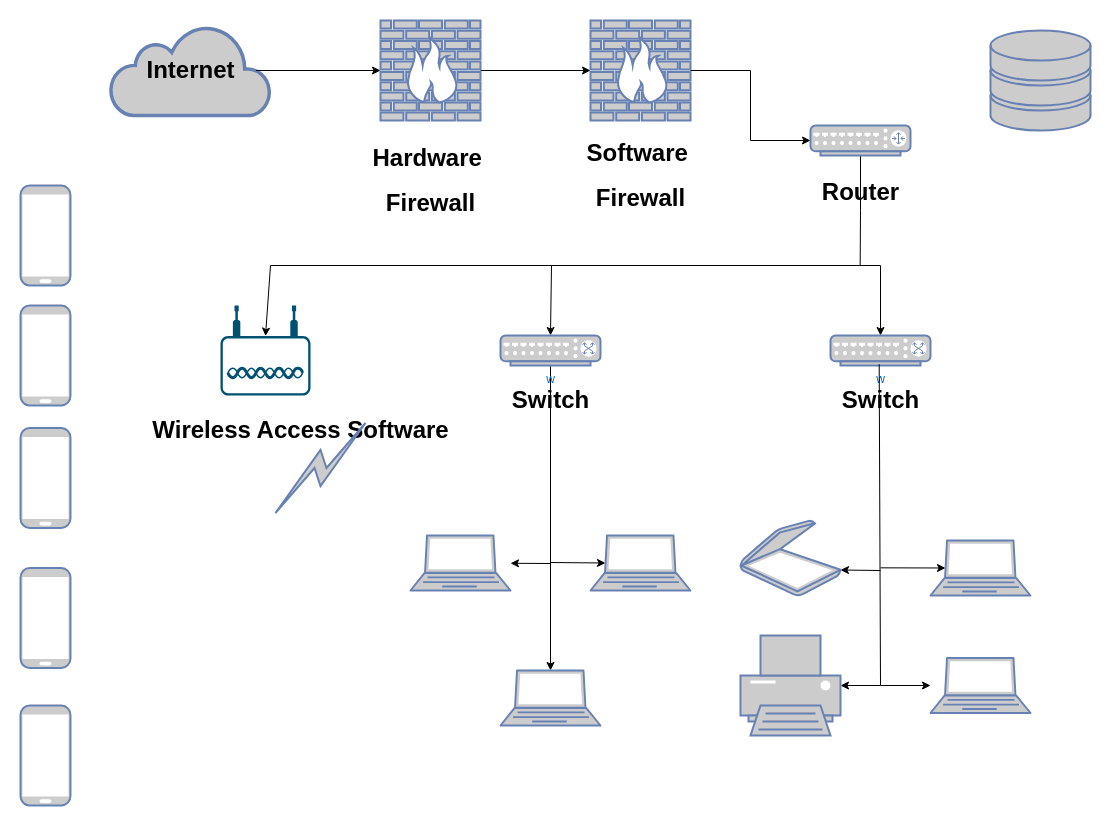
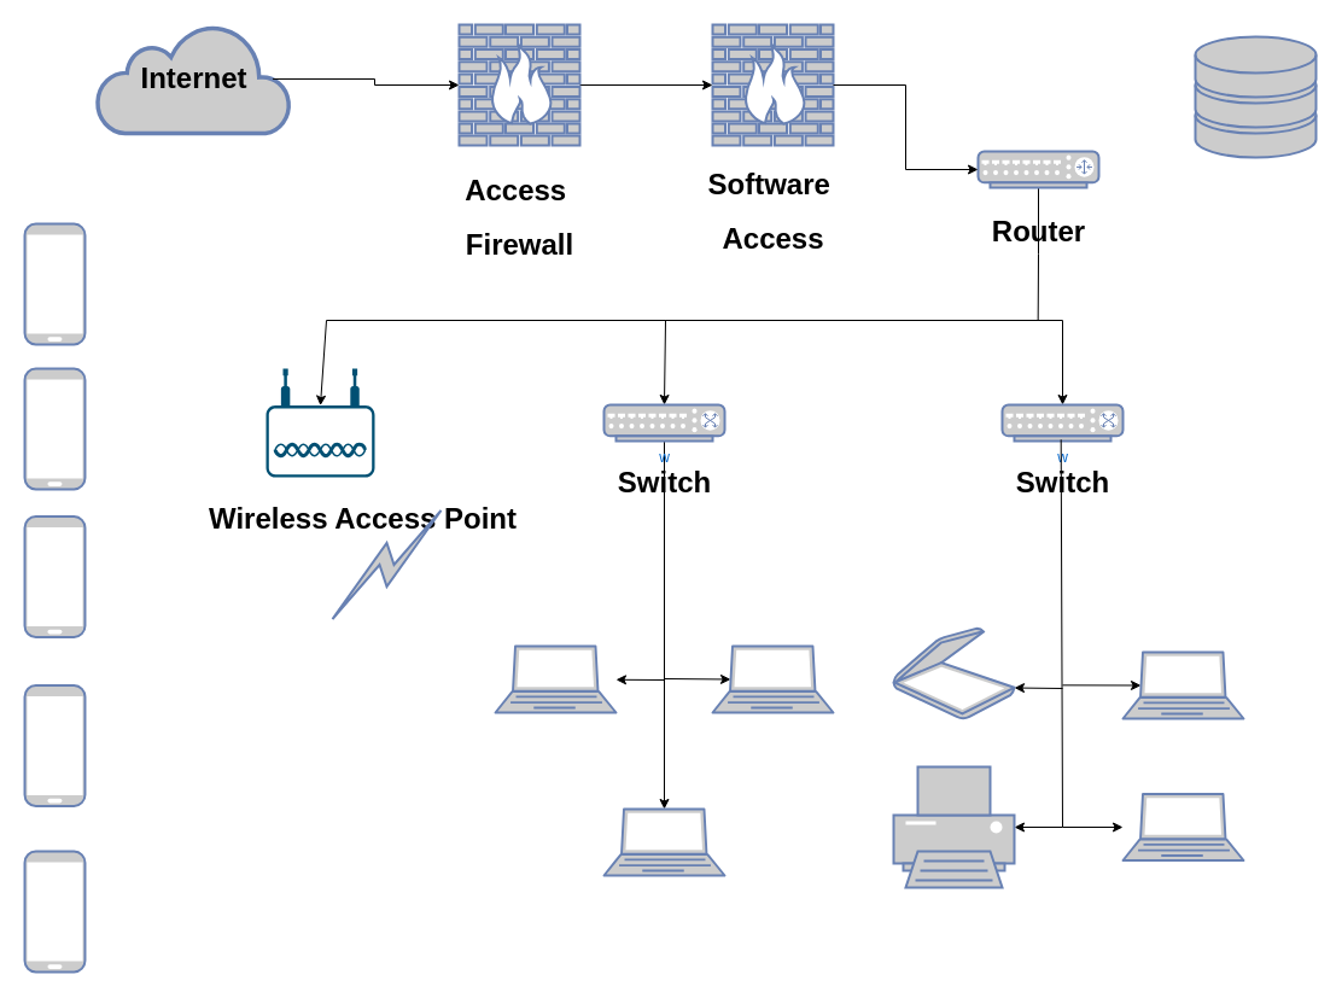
- <mxCell id="2" value="&lt;h1&gt;&lt;font color=&quot;#000000&quot;&gt;Internet&lt;/font&gt;&lt;/h1&gt;" style="html=1;outlineConnect=0;fillColor=#CCCCCC;strokeColor=#6881B3;gradientColor=none;gradientDirection=north;strokeWidth=2;shape=mxgraph.networks.cloud;fontColor=#ffffff;" vertex="1" parent="1"><mxGeometry x="110" y="25" width="160" height="90" as="geometry" /></mxCell>
+ <mxCell id="2" value="&lt;h1&gt;&lt;font color=&quot;#000000&quot;&gt;Internet&lt;/font&gt;&lt;/h1&gt;" style="html=1;outlineConnect=0;fillColor=#CCCCCC;strokeColor=#6881B3;gradientColor=none;gradientDirection=north;strokeWidth=2;shape=mxgraph.networks.cloud;fontColor=#ffffff;" vertex="1" parent="1"><mxGeometry x="80" y="20" width="160" height="90" as="geometry" /></mxCell>
- <mxCell id="38" value="&lt;h1&gt;Software&amp;nbsp;&lt;/h1&gt;&lt;h1&gt;Firewall&lt;/h1&gt;" style="text;html=1;align=center;verticalAlign=middle;resizable=0;points=[];autosize=1;strokeColor=none;fillColor=none;" vertex="1" parent="1"><mxGeometry x="575" y="115" width="130" height="120" as="geometry" /></mxCell>
+ <mxCell id="38" value="&lt;h1&gt;Software&amp;nbsp;&lt;/h1&gt;&lt;h1&gt;Access&lt;/h1&gt;" style="text;html=1;align=center;verticalAlign=middle;resizable=0;points=[];autosize=1;strokeColor=none;fillColor=none;" vertex="1" parent="1"><mxGeometry x="575" y="115" width="130" height="120" as="geometry" /></mxCell>
- <mxCell id="37" value="&lt;h1&gt;Hardware&amp;nbsp;&lt;/h1&gt;&lt;h1&gt;Firewall&lt;/h1&gt;" style="text;html=1;align=center;verticalAlign=middle;resizable=0;points=[];autosize=1;strokeColor=none;fillColor=none;" vertex="1" parent="1"><mxGeometry x="360" y="120" width="140" height="120" as="geometry" /></mxCell>
+ <mxCell id="37" value="&lt;h1&gt;Access&amp;nbsp;&lt;/h1&gt;&lt;h1&gt;Firewall&lt;/h1&gt;" style="text;html=1;align=center;verticalAlign=middle;resizable=0;points=[];autosize=1;strokeColor=none;fillColor=none;" vertex="1" parent="1"><mxGeometry x="360" y="120" width="140" height="120" as="geometry" /></mxCell>
- <mxCell id="25" value="&lt;h1&gt;Wireless Access Software&lt;/h1&gt;" style="text;html=1;align=center;verticalAlign=middle;resizable=0;points=[];autosize=1;strokeColor=none;fillColor=none;" vertex="1" parent="1"><mxGeometry x="160" y="395" width="280" height="70" as="geometry" /></mxCell>
+ <mxCell id="25" value="&lt;h1&gt;Wireless Access Point&lt;/h1&gt;" style="text;html=1;align=center;verticalAlign=middle;resizable=0;points=[];autosize=1;strokeColor=none;fillColor=none;" vertex="1" parent="1"><mxGeometry x="160" y="395" width="280" height="70" as="geometry" /></mxCell>
